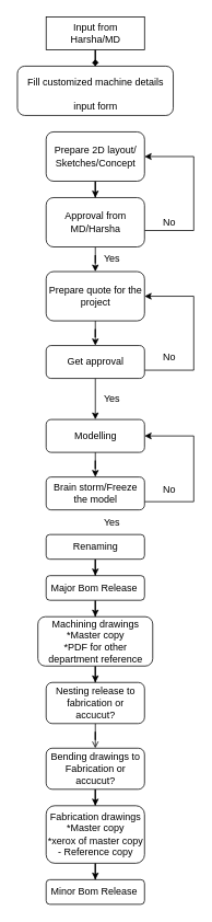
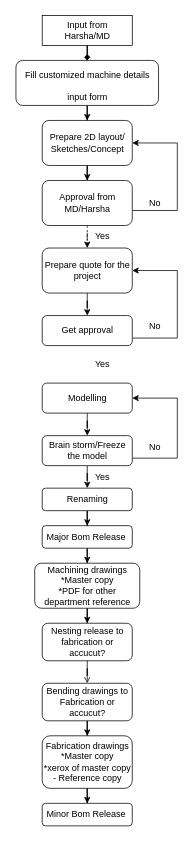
+ <mxCell id="4" style="edgeStyle=orthogonalEdgeStyle;rounded=0;orthogonalLoop=1;jettySize=auto;html=1;entryX=0.5;entryY=0;entryDx=0;entryDy=0;fontSize=12;" edge="1" parent="1" source="5" target="7"><mxGeometry relative="1" as="geometry" /></mxCell>
- <mxCell id="9" style="edgeStyle=orthogonalEdgeStyle;rounded=0;orthogonalLoop=1;jettySize=auto;html=1;entryX=0.5;entryY=0;entryDx=0;entryDy=0;fontSize=12;" edge="1" parent="1" source="10" target="29"><mxGeometry relative="1" as="geometry" /></mxCell>
+ <mxCell id="9" style="edgeStyle=orthogonalEdgeStyle;rounded=0;orthogonalLoop=1;jettySize=auto;html=1;entryX=0.5;entryY=0;entryDx=0;entryDy=0;fontSize=12;dashed=1;" edge="1" parent="1" source="10" target="29"><mxGeometry relative="1" as="geometry" /></mxCell>
- <mxCell id="13" style="edgeStyle=orthogonalEdgeStyle;rounded=0;orthogonalLoop=1;jettySize=auto;html=1;fontSize=12;entryX=0.5;entryY=0;entryDx=0;entryDy=0;" edge="1" parent="1" source="15" target="18"><mxGeometry relative="1" as="geometry"><mxPoint x="115.5" y="620" as="targetPoint" /></mxGeometry></mxCell>
+ <mxCell id="33" style="edgeStyle=orthogonalEdgeStyle;rounded=0;orthogonalLoop=1;jettySize=auto;html=1;fontSize=12;" edge="1" parent="1" source="34" target="38"><mxGeometry relative="1" as="geometry" /></mxCell>
